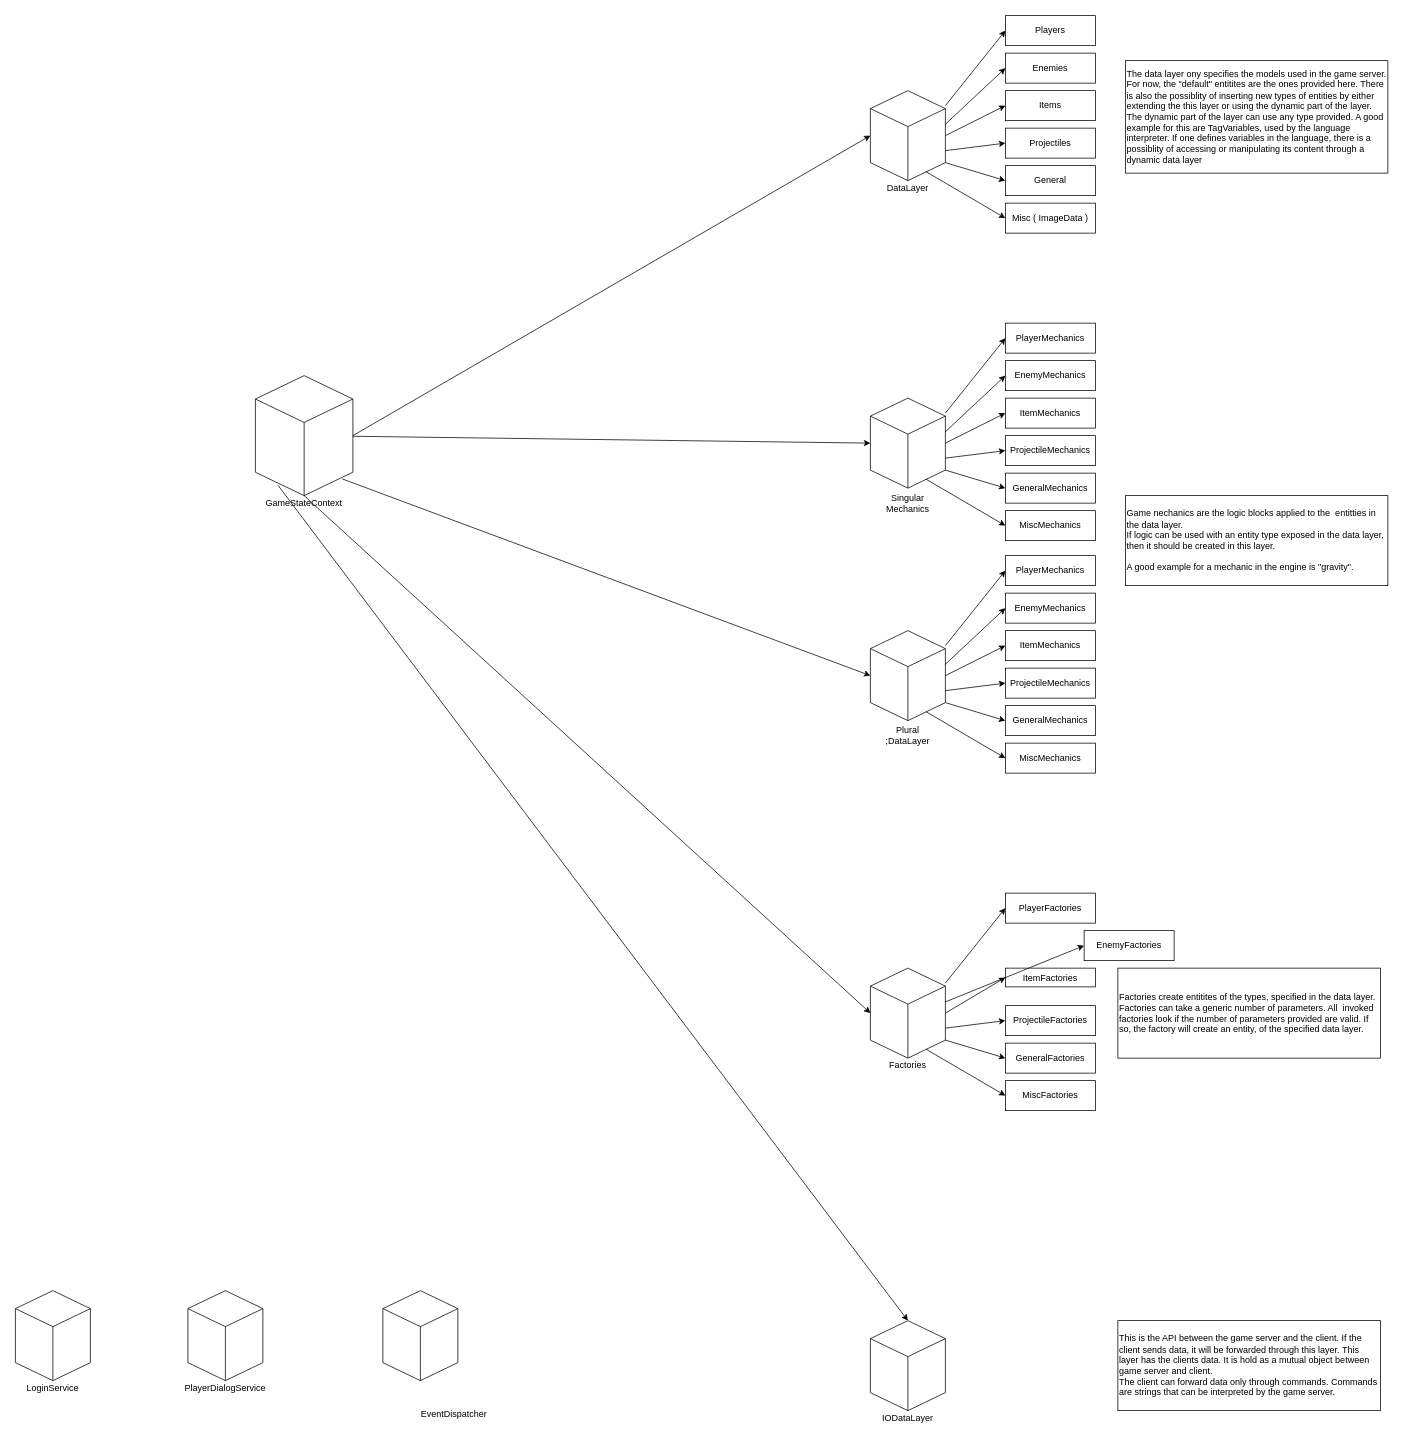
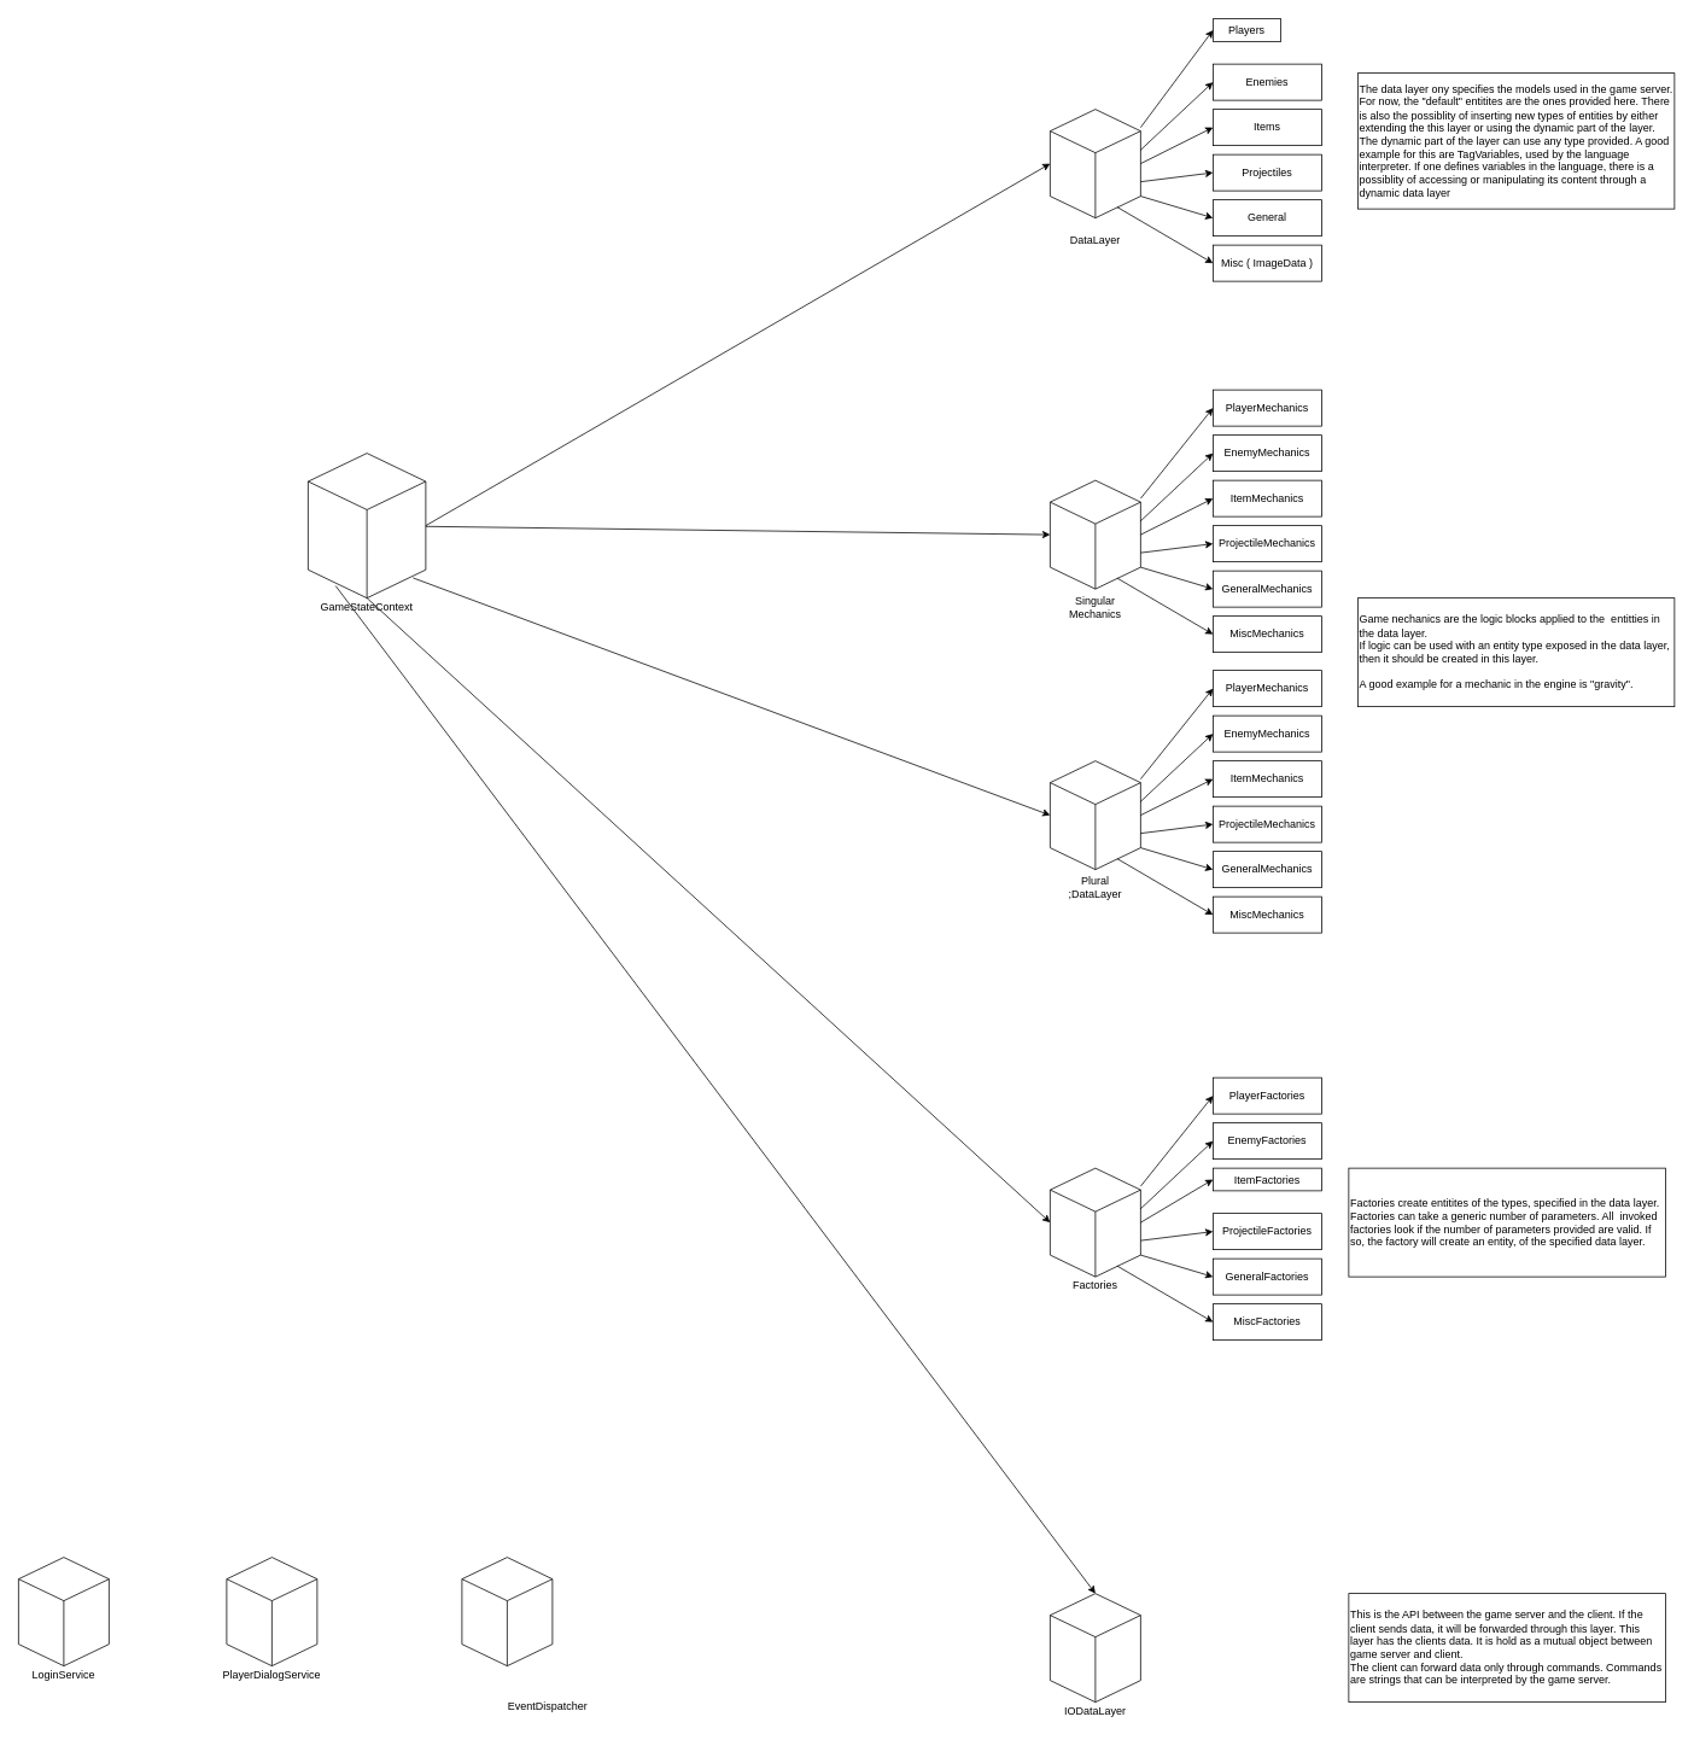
- <mxCell id="7" value="Players" style="rounded=0;whiteSpace=wrap;html=1;" vertex="1" parent="1"><mxGeometry x="1340" y="20" width="120" height="40" as="geometry" /></mxCell>
+ <mxCell id="7" value="Players" style="rounded=0;whiteSpace=wrap;html=1;" vertex="1" parent="1"><mxGeometry x="1340" y="20" width="75" height="25" as="geometry" /></mxCell>
- <mxCell id="5" value="DataLayer" style="text;html=1;strokeColor=none;fillColor=none;align=center;verticalAlign=middle;whiteSpace=wrap;rounded=0;" vertex="1" parent="1"><mxGeometry x="1190" y="240" width="40" height="20" as="geometry" /></mxCell>
+ <mxCell id="5" value="DataLayer" style="text;html=1;strokeColor=none;fillColor=none;align=center;verticalAlign=middle;whiteSpace=wrap;rounded=0;" vertex="1" parent="1"><mxGeometry x="1190" y="255" width="40" height="20" as="geometry" /></mxCell>
- <mxCell id="36" value="EnemyFactories" style="rounded=0;whiteSpace=wrap;html=1;" vertex="1" parent="1"><mxGeometry x="1445" y="1240" width="120" height="40" as="geometry" /></mxCell>
+ <mxCell id="36" value="EnemyFactories" style="rounded=0;whiteSpace=wrap;html=1;" vertex="1" parent="1"><mxGeometry x="1340" y="1240" width="120" height="40" as="geometry" /></mxCell>
